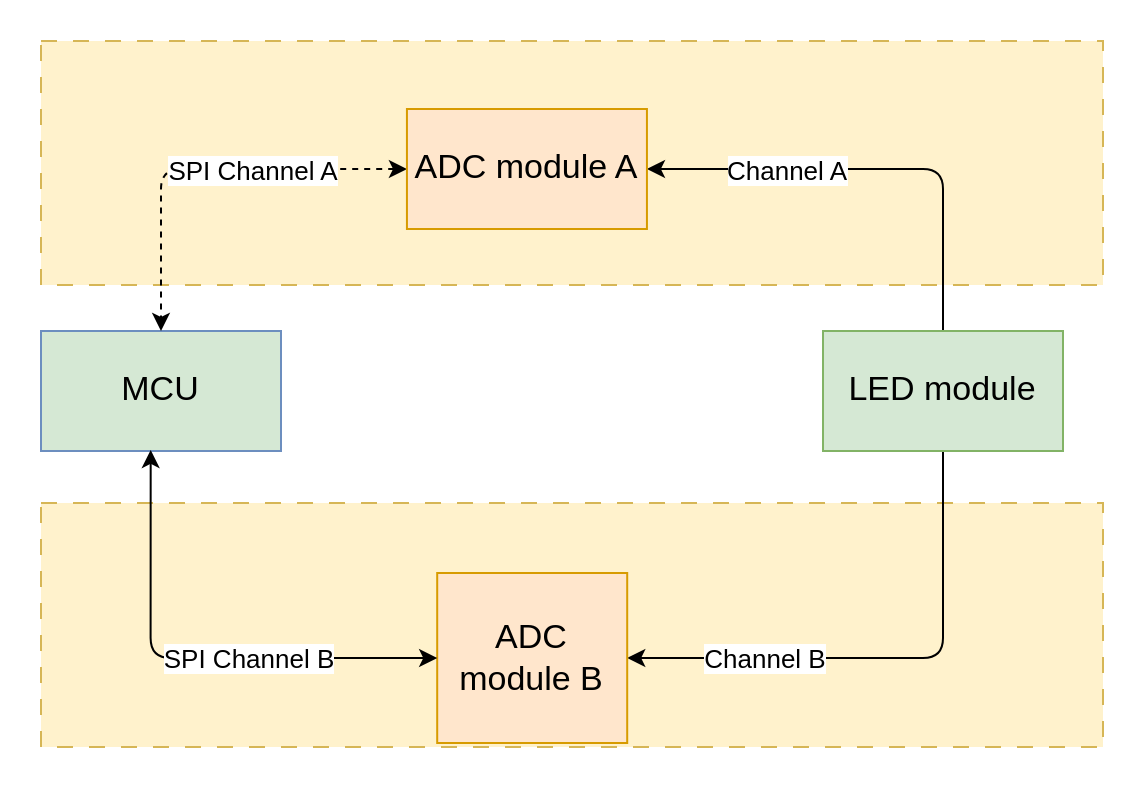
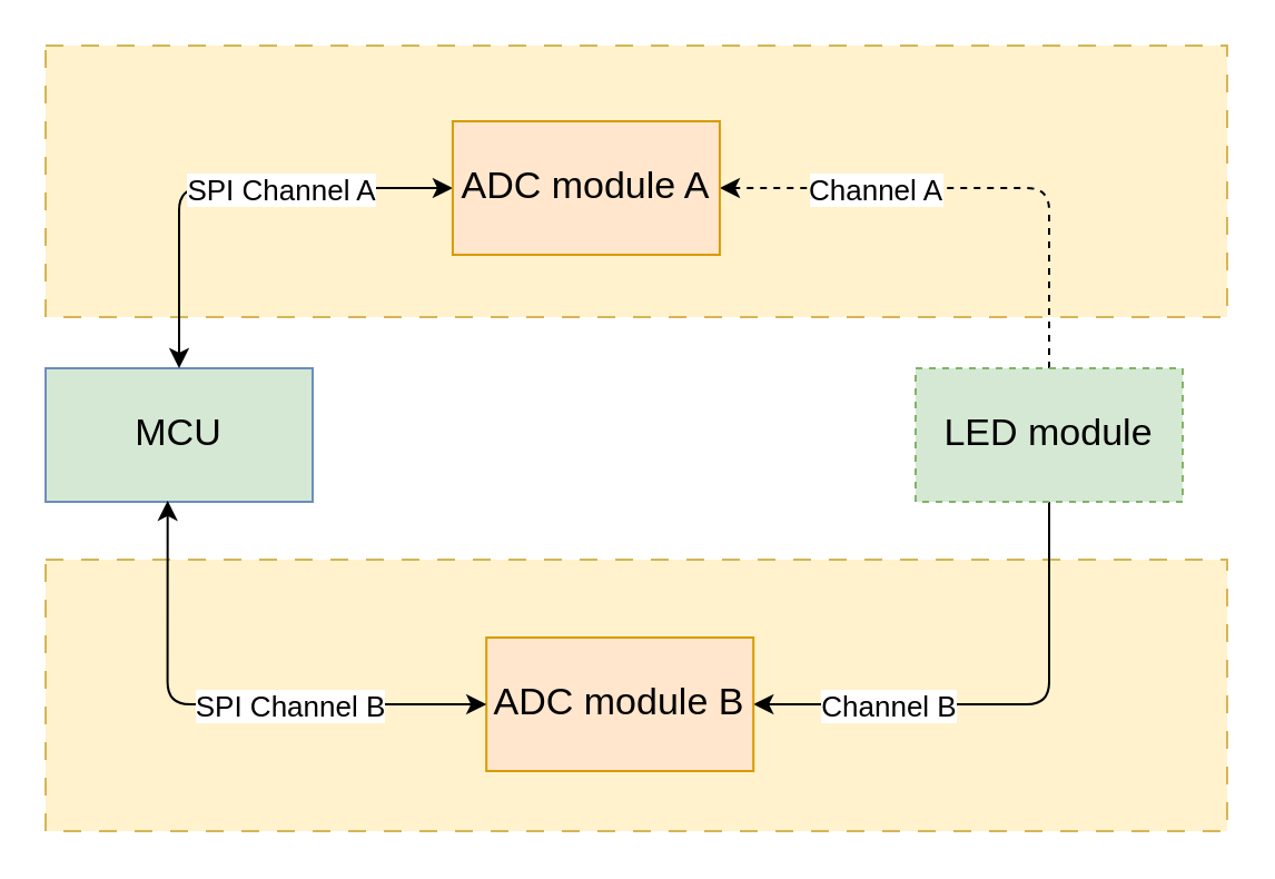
- <mxCell id="7" style="edgeStyle=orthogonalEdgeStyle;html=1;exitX=0.5;exitY=0;exitDx=0;exitDy=0;entryX=1;entryY=0.5;entryDx=0;entryDy=0;" parent="1" source="9" target="12" edge="1"><mxGeometry relative="1" as="geometry" /></mxCell>
+ <mxCell id="7" style="edgeStyle=orthogonalEdgeStyle;html=1;exitX=0.5;exitY=0;exitDx=0;exitDy=0;entryX=1;entryY=0.5;entryDx=0;entryDy=0;dashed=1;" parent="1" source="9" target="12" edge="1"><mxGeometry relative="1" as="geometry" /></mxCell>
- <mxCell id="10" style="edgeStyle=orthogonalEdgeStyle;html=1;exitX=0;exitY=0.5;exitDx=0;exitDy=0;entryX=0.5;entryY=0;entryDx=0;entryDy=0;startArrow=classic;startFill=1;dashed=1;" parent="1" source="12" target="4" edge="1"><mxGeometry relative="1" as="geometry" /></mxCell>
+ <mxCell id="10" style="edgeStyle=orthogonalEdgeStyle;html=1;exitX=0;exitY=0.5;exitDx=0;exitDy=0;entryX=0.5;entryY=0;entryDx=0;entryDy=0;startArrow=classic;startFill=1;" parent="1" source="12" target="4" edge="1"><mxGeometry relative="1" as="geometry" /></mxCell>
- <mxCell id="9" value="LED module" style="rounded=0;whiteSpace=wrap;html=1;fontSize=17;fillColor=#d5e8d4;strokeColor=#82b366;" parent="1" vertex="1"><mxGeometry x="411" y="165" width="120" height="60" as="geometry" /></mxCell>
+ <mxCell id="9" value="LED module" style="rounded=0;whiteSpace=wrap;html=1;fontSize=17;fillColor=#d5e8d4;strokeColor=#82b366;dashed=1;" parent="1" vertex="1"><mxGeometry x="411" y="165" width="120" height="60" as="geometry" /></mxCell>
- <mxCell id="13" value="ADC module B" style="rounded=0;whiteSpace=wrap;html=1;fontSize=17;fillColor=#ffe6cc;strokeColor=#d79b00;" parent="1" vertex="1"><mxGeometry x="218.1" y="286" width="95" height="85" as="geometry" /></mxCell>
+ <mxCell id="13" value="ADC module B" style="rounded=0;whiteSpace=wrap;html=1;fontSize=17;fillColor=#ffe6cc;strokeColor=#d79b00;" parent="1" vertex="1"><mxGeometry x="218.1" y="286" width="120" height="60" as="geometry" /></mxCell>
